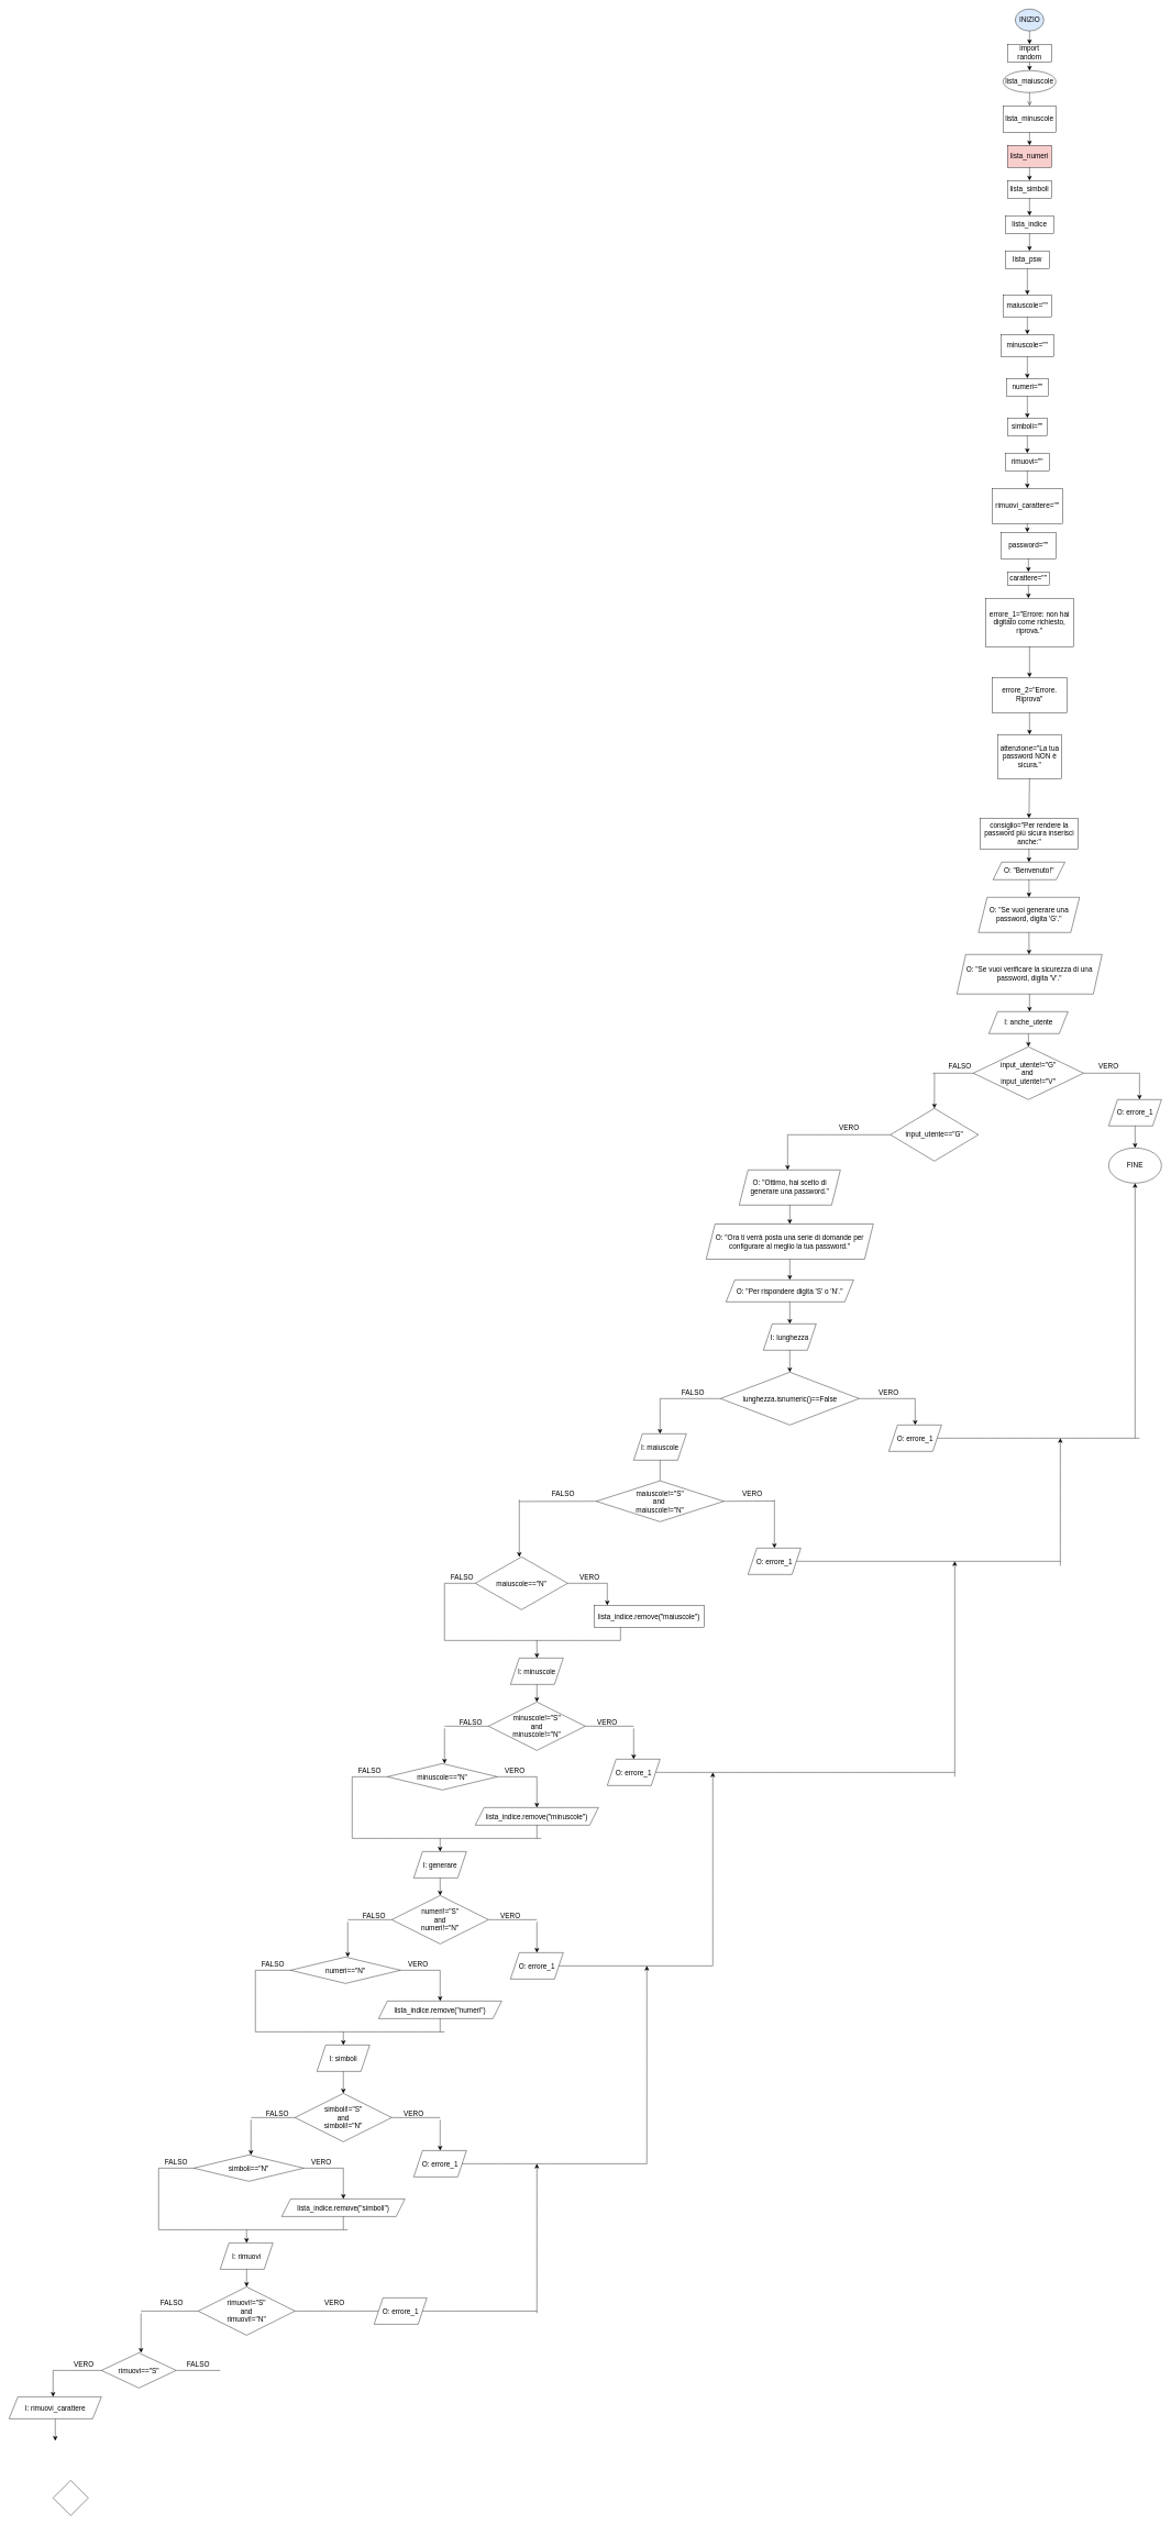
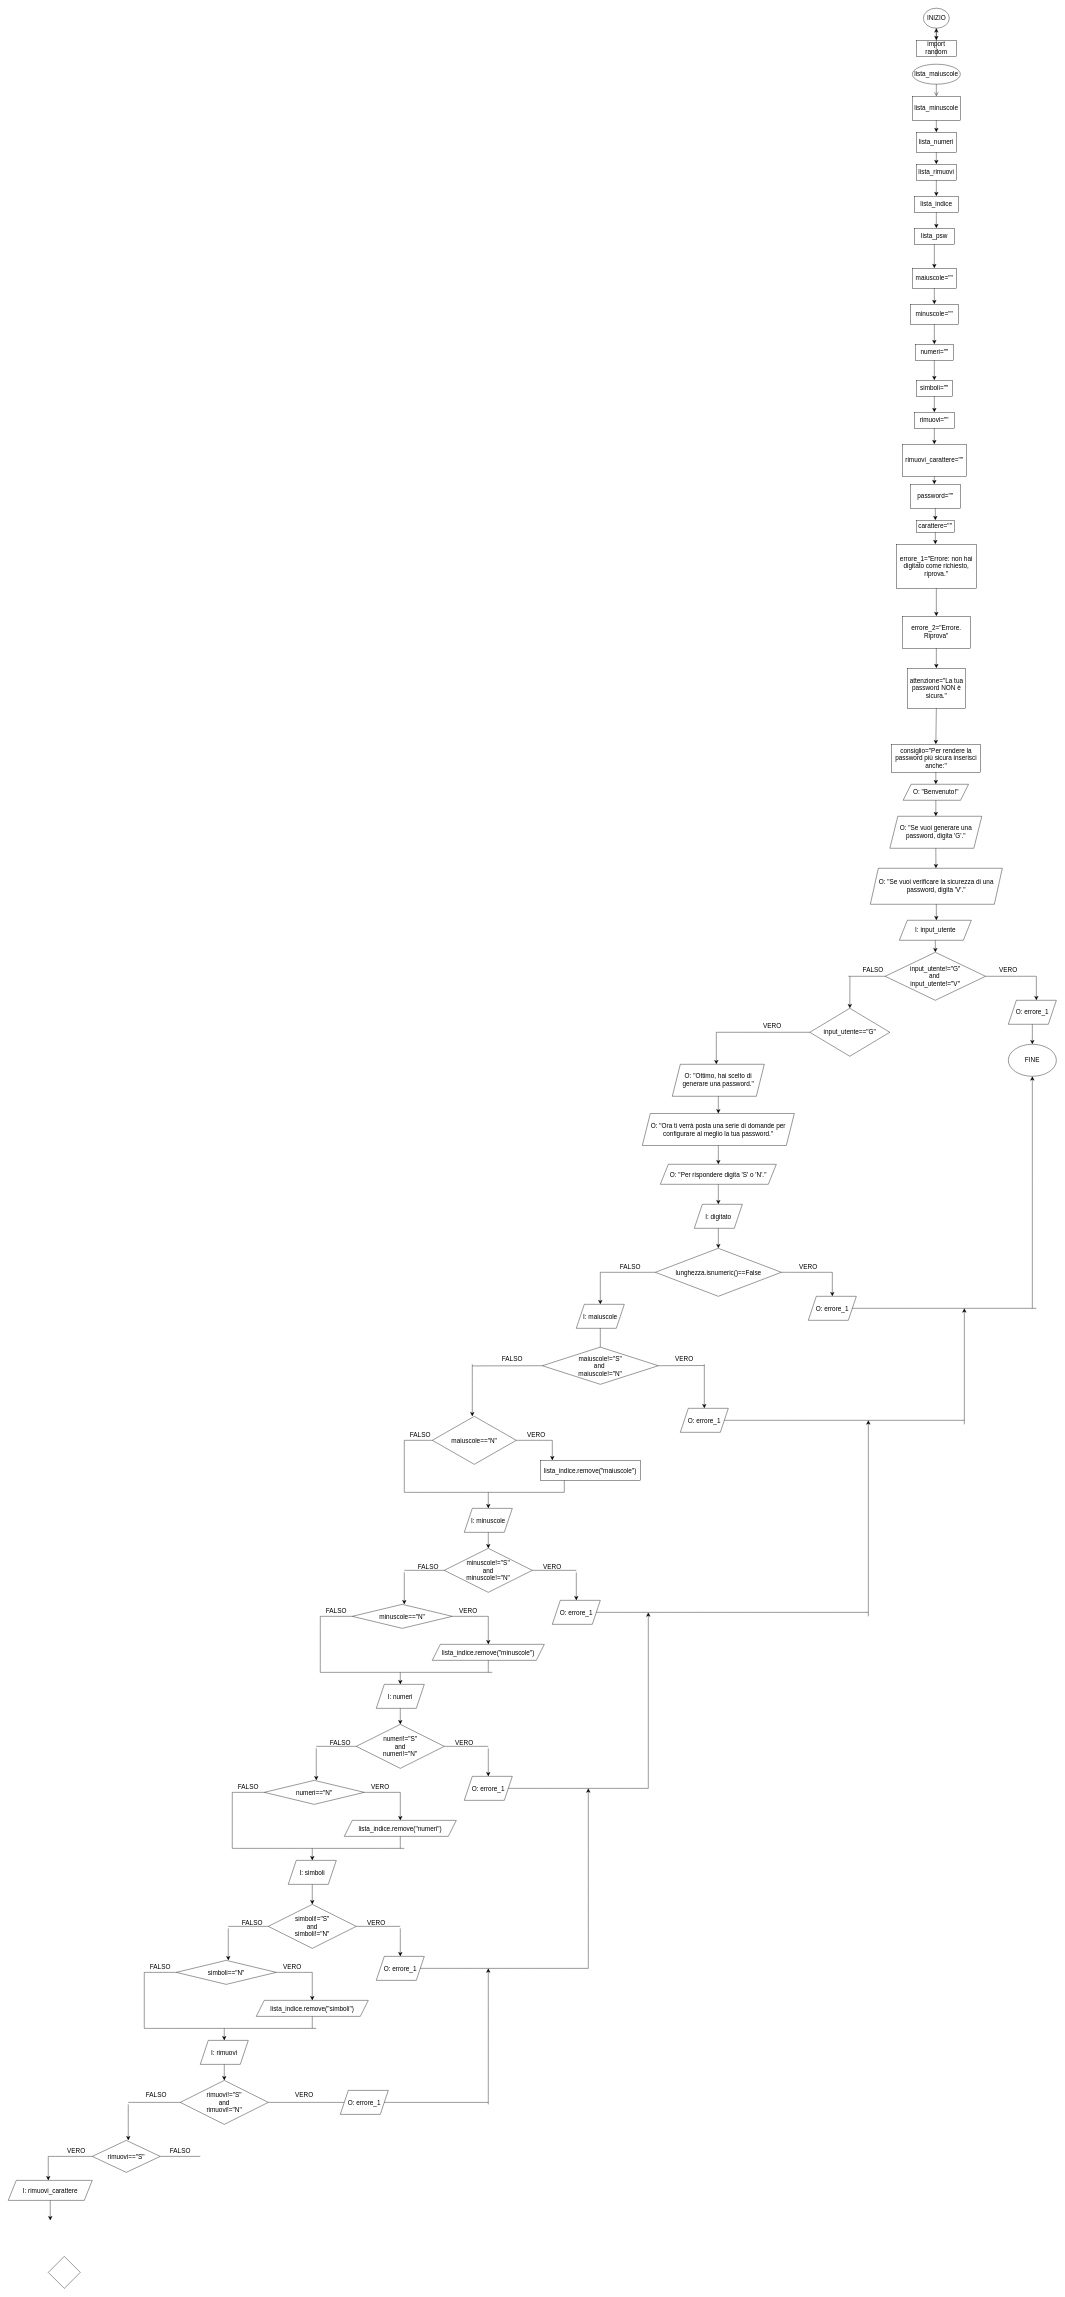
- <mxCell id="2" value="INIZIO" style="ellipse;whiteSpace=wrap;html=1;fontSize=16;fillColor=#dae8fc;" vertex="1" parent="1"><mxGeometry x="2307.5" y="20" width="65" height="50" as="geometry" /></mxCell>
+ <mxCell id="2" value="INIZIO" style="ellipse;whiteSpace=wrap;html=1;fontSize=16;" vertex="1" parent="1"><mxGeometry x="2307.5" y="20" width="65" height="50" as="geometry" /></mxCell>
- <mxCell id="6" value="" style="endArrow=classic;html=1;rounded=0;fontSize=12;startSize=8;endSize=8;curved=1;entryX=0.5;entryY=0;entryDx=0;entryDy=0;exitX=0.5;exitY=1;exitDx=0;exitDy=0;" edge="1" parent="1" source="3" target="4"><mxGeometry width="50" height="50" relative="1" as="geometry"><mxPoint x="2340" y="180" as="sourcePoint" /><mxPoint x="2350" y="220" as="targetPoint" /></mxGeometry></mxCell>
+ <mxCell id="6" value="" style="endArrow=classic;html=1;rounded=0;fontSize=12;startSize=8;endSize=8;curved=1;exitX=0.5;exitY=1;exitDx=0;exitDy=0;" edge="1" parent="1" source="3" target="2"><mxGeometry width="50" height="50" relative="1" as="geometry"><mxPoint x="2340" y="180" as="sourcePoint" /><mxPoint x="2350" y="220" as="targetPoint" /></mxGeometry></mxCell>
- <mxCell id="9" value="lista_numeri" style="rounded=0;whiteSpace=wrap;html=1;fontSize=16;fillColor=#f8cecc;" vertex="1" parent="1"><mxGeometry x="2290" y="330" width="100" height="50" as="geometry" /></mxCell>
+ <mxCell id="9" value="lista_numeri" style="rounded=0;whiteSpace=wrap;html=1;fontSize=16;" vertex="1" parent="1"><mxGeometry x="2290" y="330" width="100" height="50" as="geometry" /></mxCell>
- <mxCell id="11" value="lista_simboli" style="rounded=0;whiteSpace=wrap;html=1;fontSize=16;" vertex="1" parent="1"><mxGeometry x="2290" y="410" width="100" height="40" as="geometry" /></mxCell>
+ <mxCell id="11" value="lista_rimuovi" style="rounded=0;whiteSpace=wrap;html=1;fontSize=16;" vertex="1" parent="1"><mxGeometry x="2290" y="410" width="100" height="40" as="geometry" /></mxCell>
- <mxCell id="49" value="I: anche_utente" style="shape=parallelogram;perimeter=parallelogramPerimeter;whiteSpace=wrap;html=1;fixedSize=1;fontSize=16;" vertex="1" parent="1"><mxGeometry x="2247.5" y="2300" width="180" height="50" as="geometry" /></mxCell>
+ <mxCell id="49" value="I: input_utente" style="shape=parallelogram;perimeter=parallelogramPerimeter;whiteSpace=wrap;html=1;fixedSize=1;fontSize=16;" vertex="1" parent="1"><mxGeometry x="2247.5" y="2300" width="180" height="50" as="geometry" /></mxCell>
- <mxCell id="72" value="I: lunghezza" style="shape=parallelogram;perimeter=parallelogramPerimeter;whiteSpace=wrap;html=1;fixedSize=1;fontSize=16;" vertex="1" parent="1"><mxGeometry x="1735" y="3010" width="120" height="60" as="geometry" /></mxCell>
+ <mxCell id="72" value="I: digitato" style="shape=parallelogram;perimeter=parallelogramPerimeter;whiteSpace=wrap;html=1;fixedSize=1;fontSize=16;" vertex="1" parent="1"><mxGeometry x="1735" y="3010" width="120" height="60" as="geometry" /></mxCell>
- <mxCell id="131" value="I: generare" style="shape=parallelogram;perimeter=parallelogramPerimeter;whiteSpace=wrap;html=1;fixedSize=1;fontSize=16;" vertex="1" parent="1"><mxGeometry x="940" y="4210" width="120" height="60" as="geometry" /></mxCell>
+ <mxCell id="131" value="I: numeri" style="shape=parallelogram;perimeter=parallelogramPerimeter;whiteSpace=wrap;html=1;fixedSize=1;fontSize=16;" vertex="1" parent="1"><mxGeometry x="940" y="4210" width="120" height="60" as="geometry" /></mxCell>
